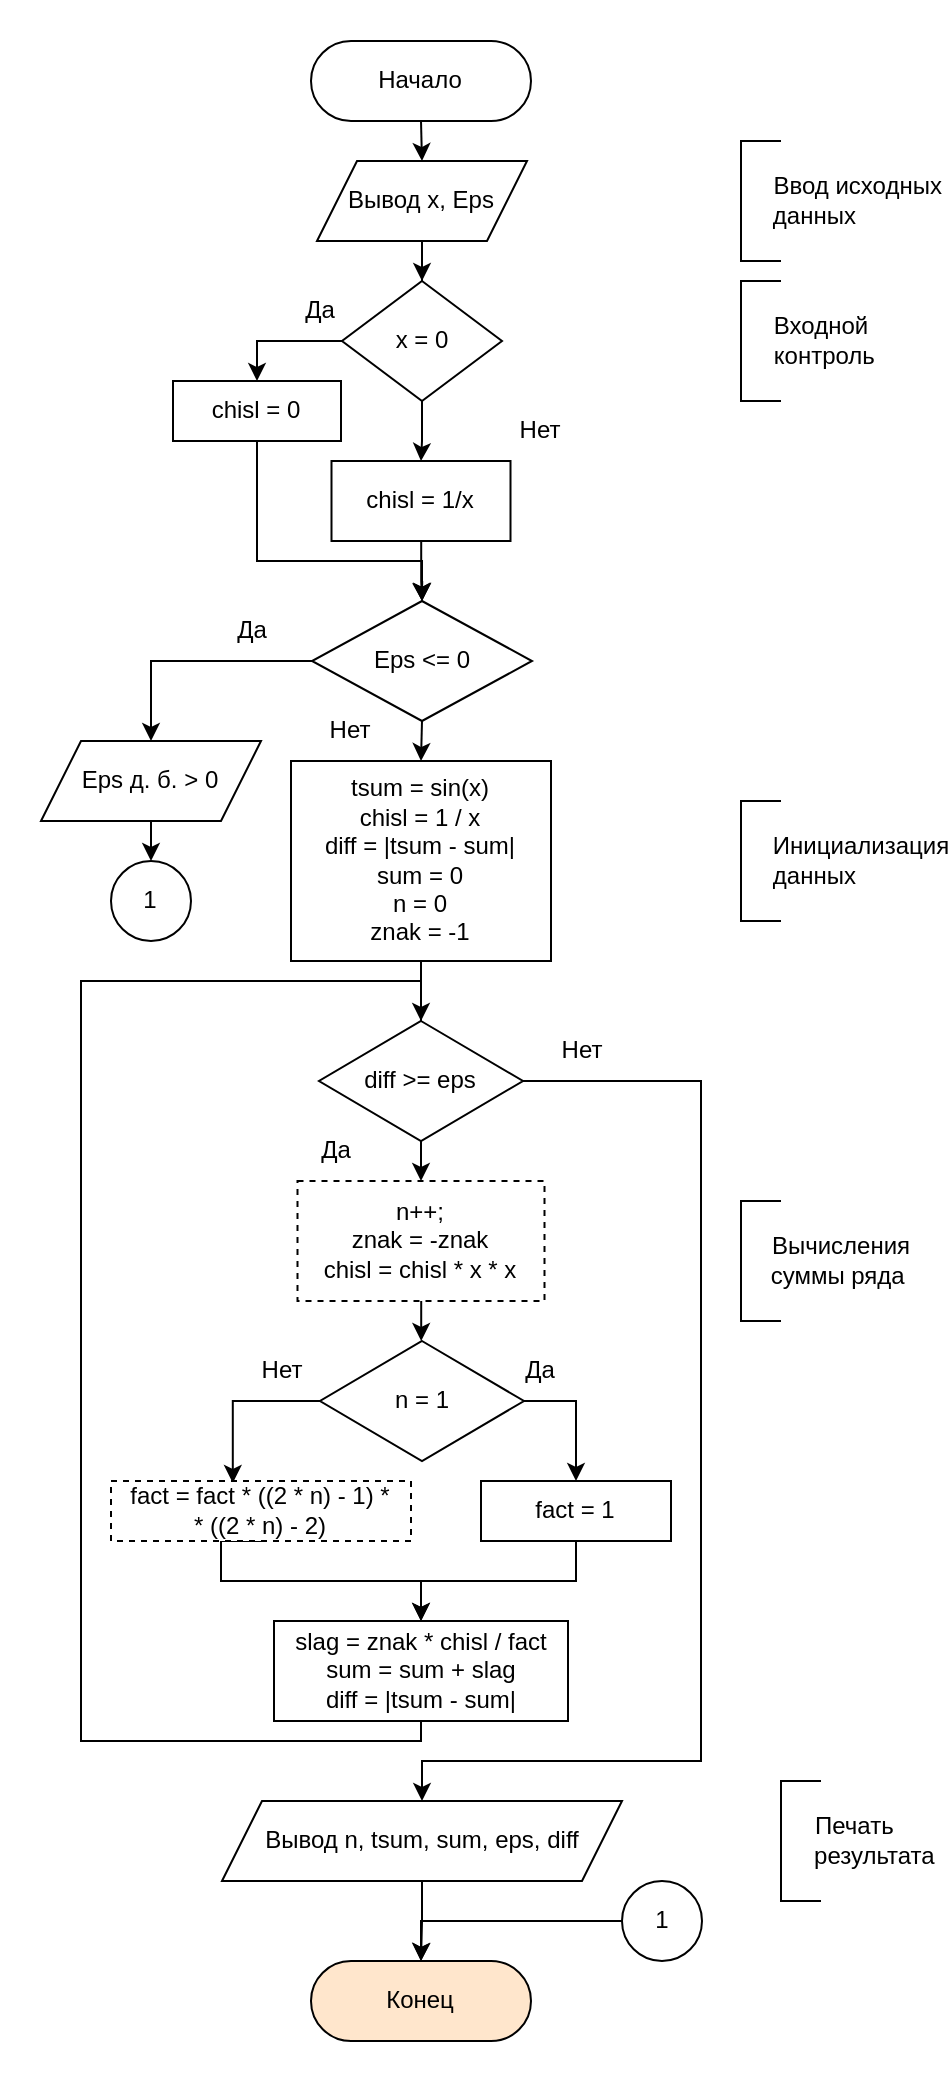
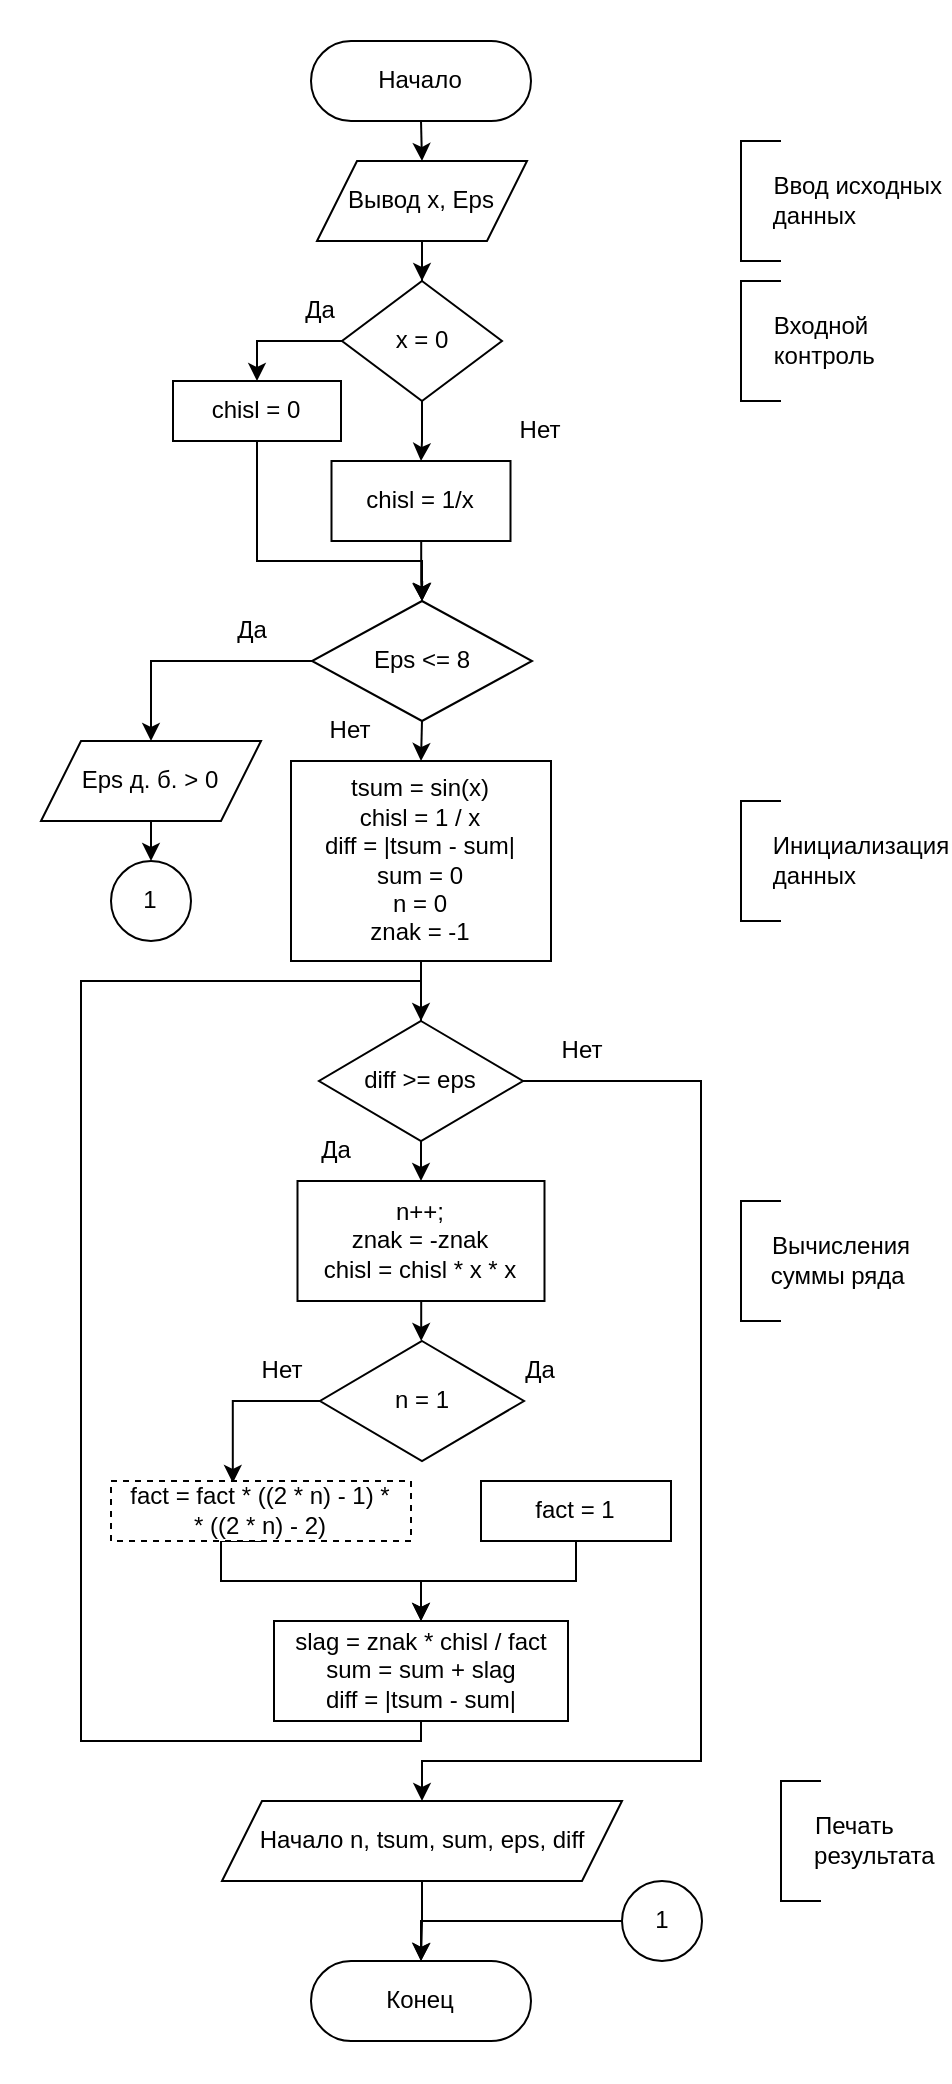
- <mxCell id="18" value="Eps &amp;lt;= 0" style="rhombus;whiteSpace=wrap;html=1;" parent="1" vertex="1"><mxGeometry x="155.5" y="300" width="110" height="60" as="geometry" /></mxCell>
+ <mxCell id="18" value="Eps &amp;lt;= 8" style="rhombus;whiteSpace=wrap;html=1;" parent="1" vertex="1"><mxGeometry x="155.5" y="300" width="110" height="60" as="geometry" /></mxCell>
- <mxCell id="15" value="&lt;div&gt;n++;&lt;/div&gt;&lt;div&gt;znak = -znak&lt;/div&gt;&lt;div&gt;chisl = chisl * x * x&lt;/div&gt;" style="rounded=0;whiteSpace=wrap;html=1;dashed=1;" parent="1" vertex="1"><mxGeometry x="148.25" y="590" width="123.5" height="60" as="geometry" /></mxCell>
+ <mxCell id="15" value="&lt;div&gt;n++;&lt;/div&gt;&lt;div&gt;znak = -znak&lt;/div&gt;&lt;div&gt;chisl = chisl * x * x&lt;/div&gt;" style="rounded=0;whiteSpace=wrap;html=1;" parent="1" vertex="1"><mxGeometry x="148.25" y="590" width="123.5" height="60" as="geometry" /></mxCell>
- <mxCell id="19" style="edgeStyle=orthogonalEdgeStyle;rounded=0;orthogonalLoop=1;jettySize=auto;html=1;exitX=1;exitY=0.5;exitDx=0;exitDy=0;entryX=0.5;entryY=0;entryDx=0;entryDy=0;" parent="1" source="21" target="23" edge="1"><mxGeometry relative="1" as="geometry" /></mxCell>
- <mxCell id="29" value="&lt;div&gt;Вывод n,&lt;span&gt;&amp;nbsp;tsum,&amp;nbsp;&lt;/span&gt;&lt;span&gt;sum,&amp;nbsp;&lt;/span&gt;&lt;span&gt;eps,&lt;/span&gt;&lt;span&gt;&amp;nbsp;diff&lt;/span&gt;&lt;/div&gt;" style="shape=parallelogram;perimeter=parallelogramPerimeter;whiteSpace=wrap;html=1;fixedSize=1;" parent="1" vertex="1"><mxGeometry x="110.5" y="900" width="200" height="40" as="geometry" /></mxCell>
+ <mxCell id="29" value="&lt;div&gt;Начало n,&lt;span&gt;&amp;nbsp;tsum,&amp;nbsp;&lt;/span&gt;&lt;span&gt;sum,&amp;nbsp;&lt;/span&gt;&lt;span&gt;eps,&lt;/span&gt;&lt;span&gt;&amp;nbsp;diff&lt;/span&gt;&lt;/div&gt;" style="shape=parallelogram;perimeter=parallelogramPerimeter;whiteSpace=wrap;html=1;fixedSize=1;" parent="1" vertex="1"><mxGeometry x="110.5" y="900" width="200" height="40" as="geometry" /></mxCell>
- <mxCell id="30" value="Конец" style="rounded=1;whiteSpace=wrap;html=1;arcSize=50;fillColor=#ffe6cc;" parent="1" vertex="1"><mxGeometry x="155" y="980" width="110" height="40" as="geometry" /></mxCell>
+ <mxCell id="30" value="Конец" style="rounded=1;whiteSpace=wrap;html=1;arcSize=50;" parent="1" vertex="1"><mxGeometry x="155" y="980" width="110" height="40" as="geometry" /></mxCell>
